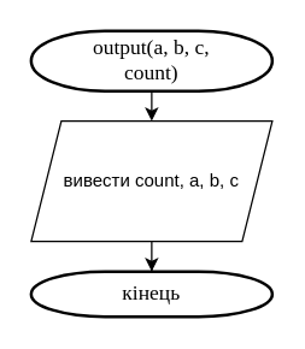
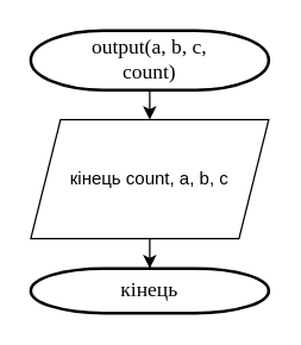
- <mxCell id="6" value="вивести count, a, b, c" style="shape=parallelogram;perimeter=parallelogramPerimeter;whiteSpace=wrap;html=1;fixedSize=1;" vertex="1" parent="1"><mxGeometry x="20" y="80" width="160" height="80" as="geometry" /></mxCell>
+ <mxCell id="6" value="кінець count, a, b, c" style="shape=parallelogram;perimeter=parallelogramPerimeter;whiteSpace=wrap;html=1;fixedSize=1;" vertex="1" parent="1"><mxGeometry x="20" y="80" width="160" height="80" as="geometry" /></mxCell>
